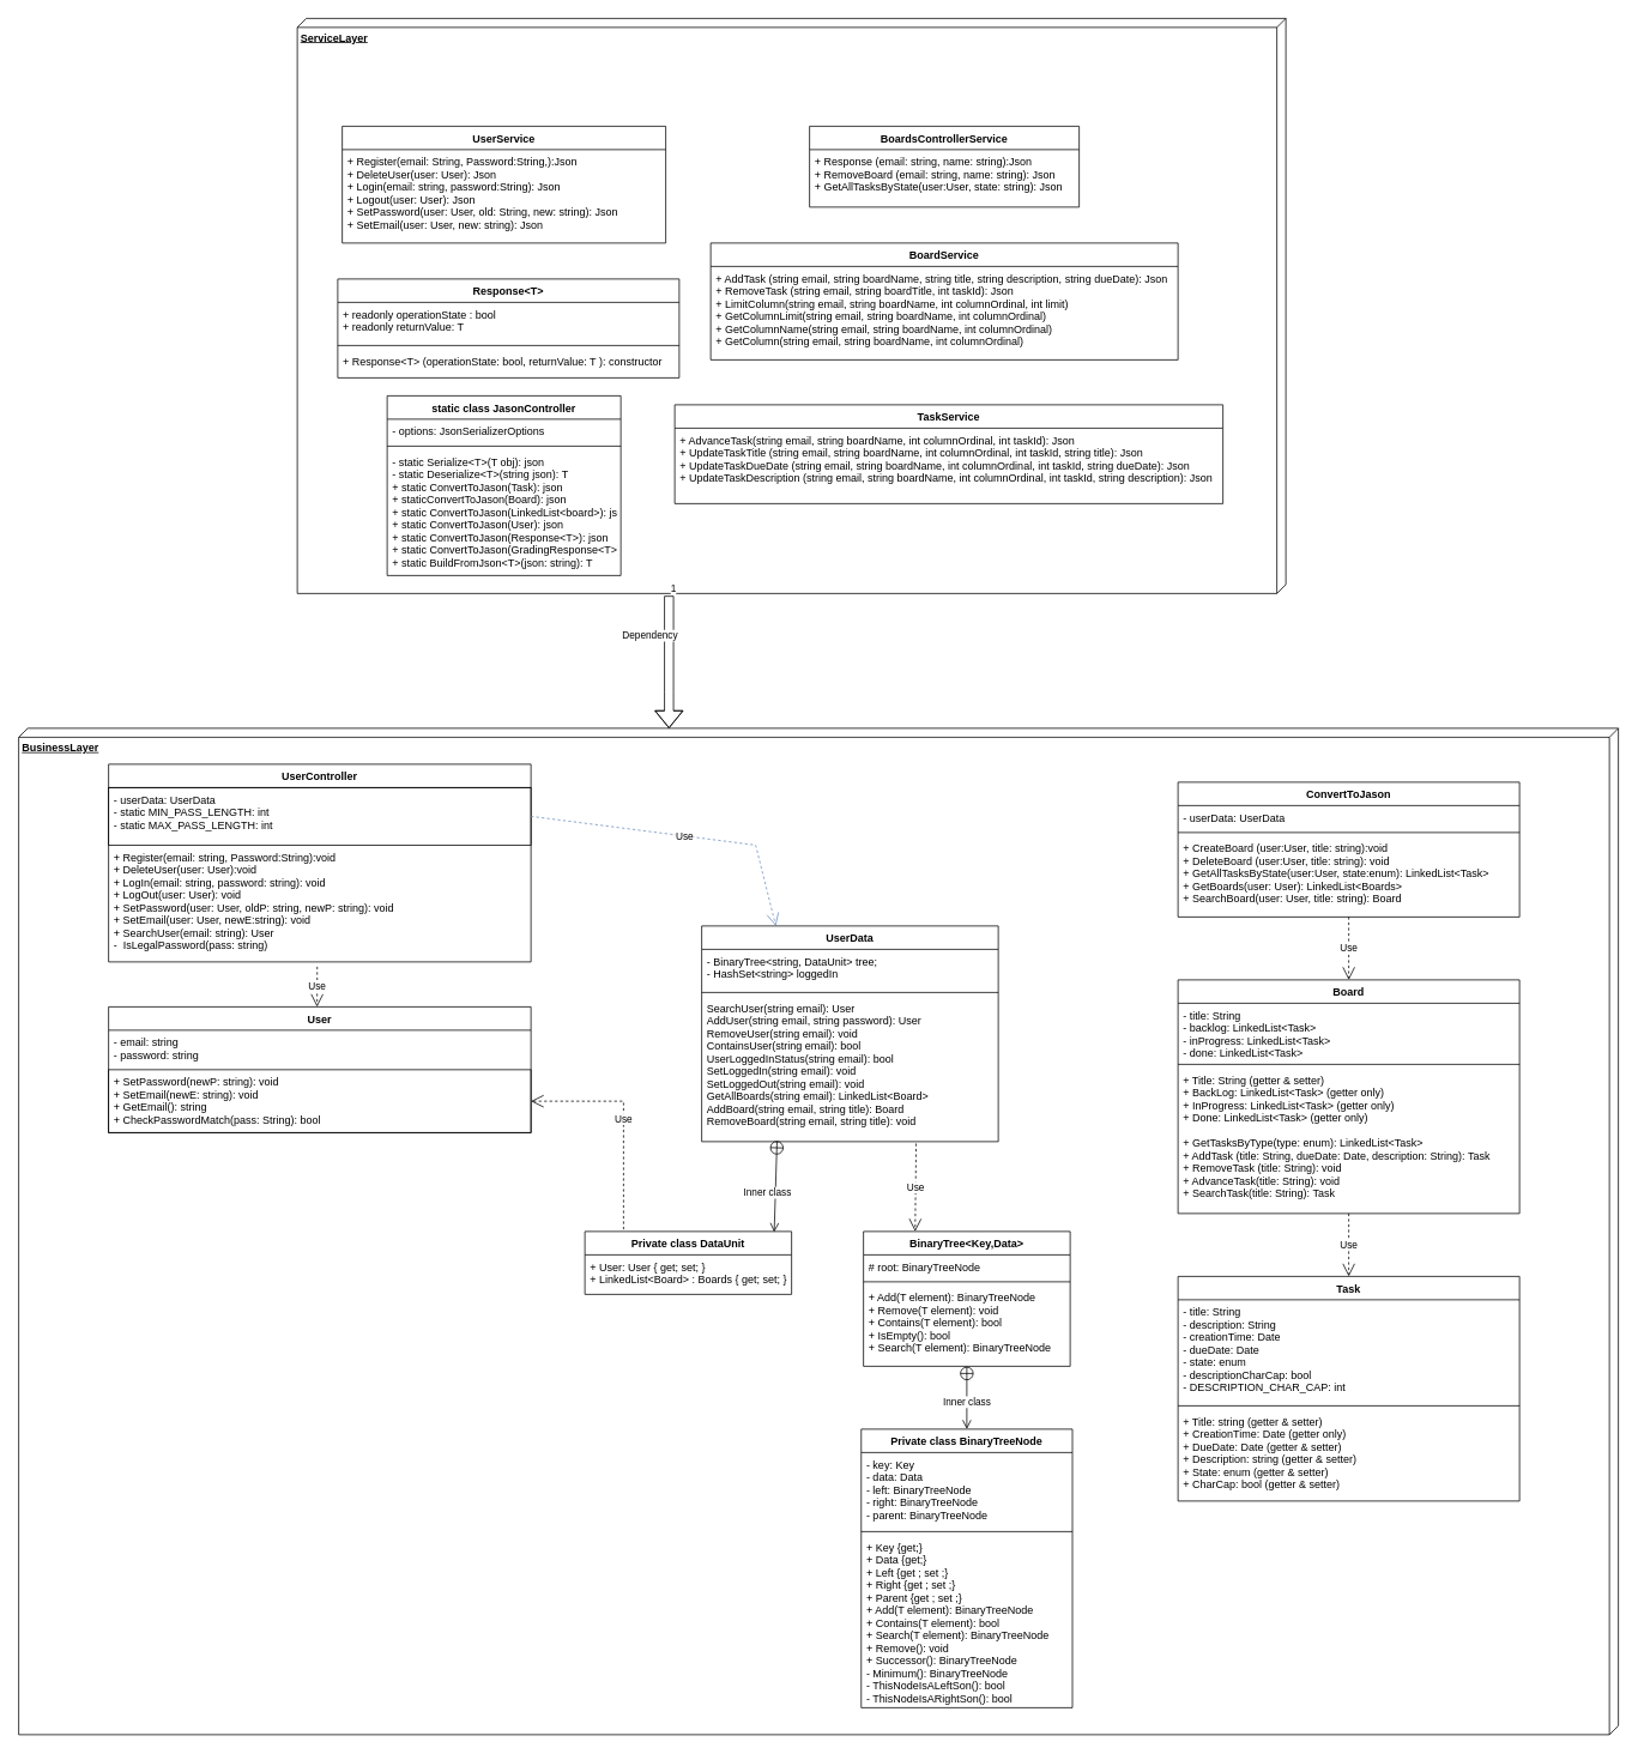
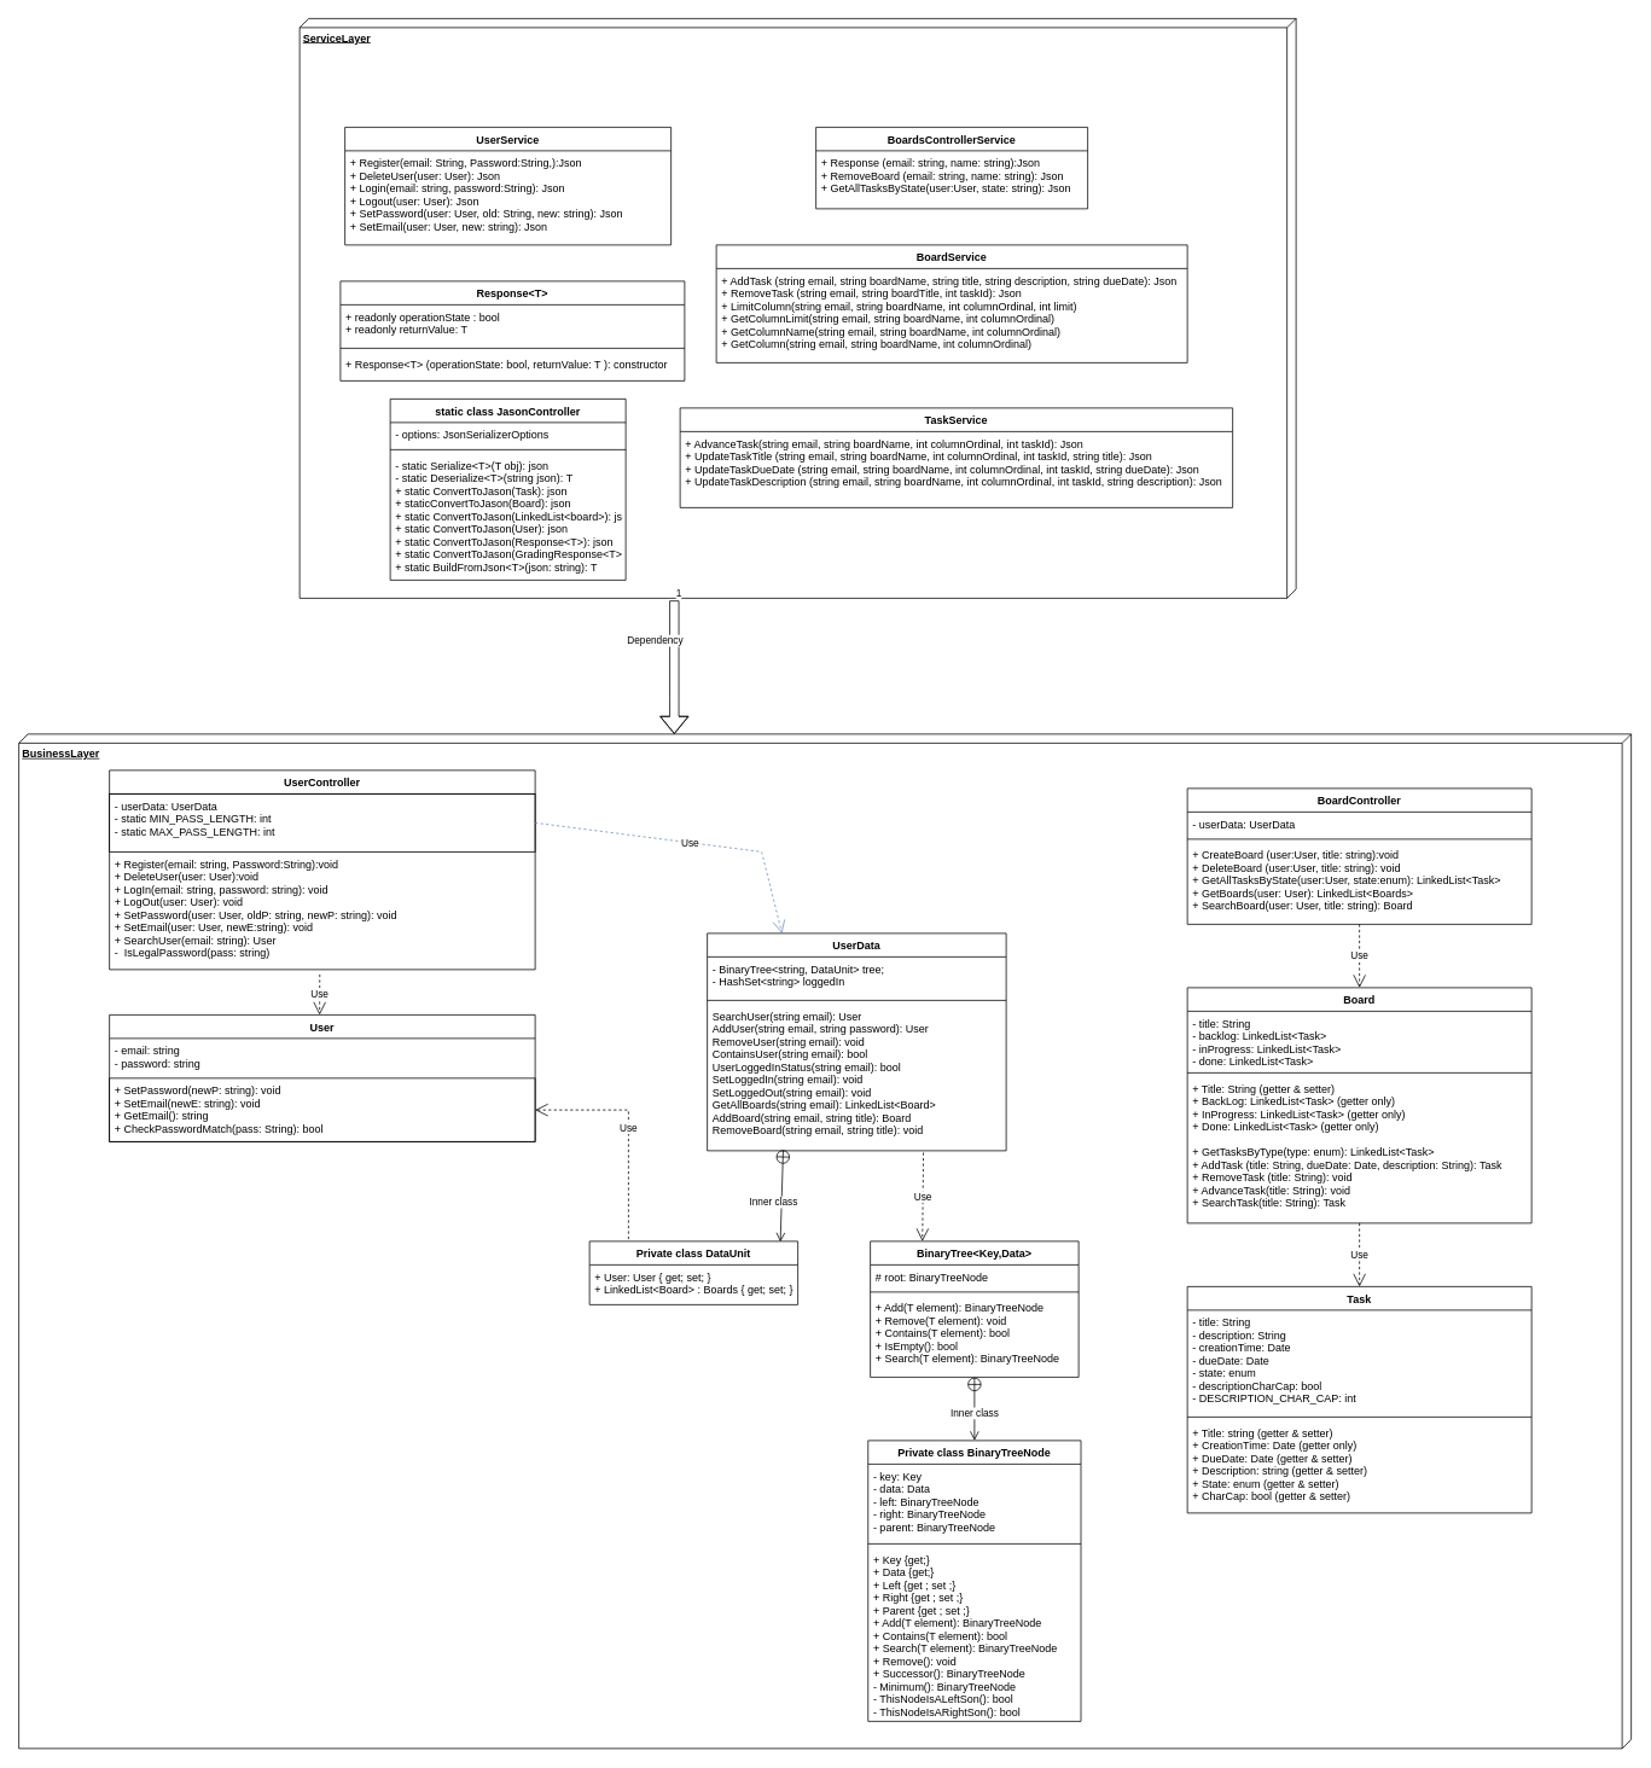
- <mxCell id="14" value="ConvertToJason" style="swimlane;fontStyle=1;align=center;verticalAlign=top;childLayout=stackLayout;horizontal=1;startSize=26;horizontalStack=0;resizeParent=1;resizeParentMax=0;resizeLast=0;collapsible=1;marginBottom=0;shadow=0;" vertex="1" parent="1"><mxGeometry x="1310" y="870" width="380" height="150" as="geometry" /></mxCell>
+ <mxCell id="14" value="BoardController" style="swimlane;fontStyle=1;align=center;verticalAlign=top;childLayout=stackLayout;horizontal=1;startSize=26;horizontalStack=0;resizeParent=1;resizeParentMax=0;resizeLast=0;collapsible=1;marginBottom=0;shadow=0;" vertex="1" parent="1"><mxGeometry x="1310" y="870" width="380" height="150" as="geometry" /></mxCell>
